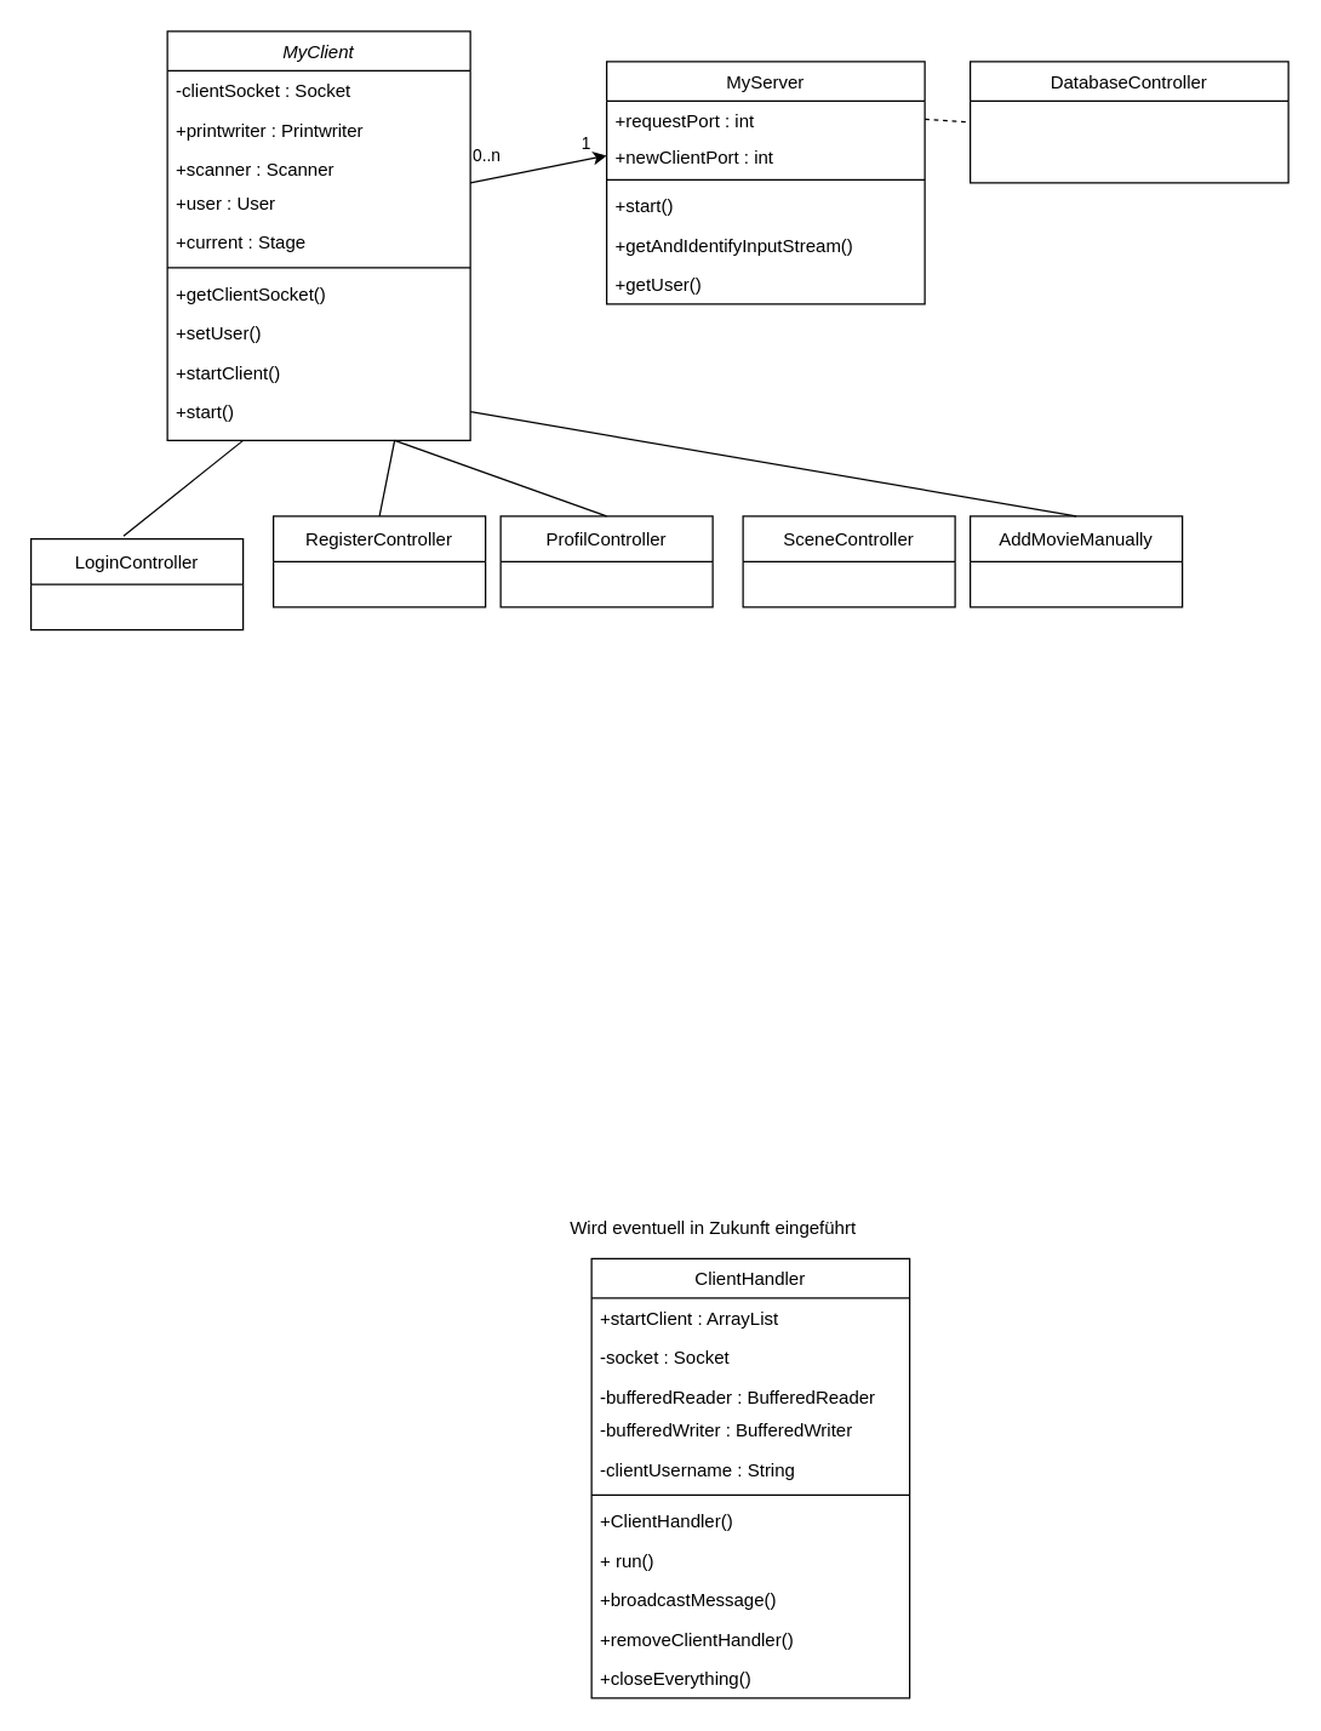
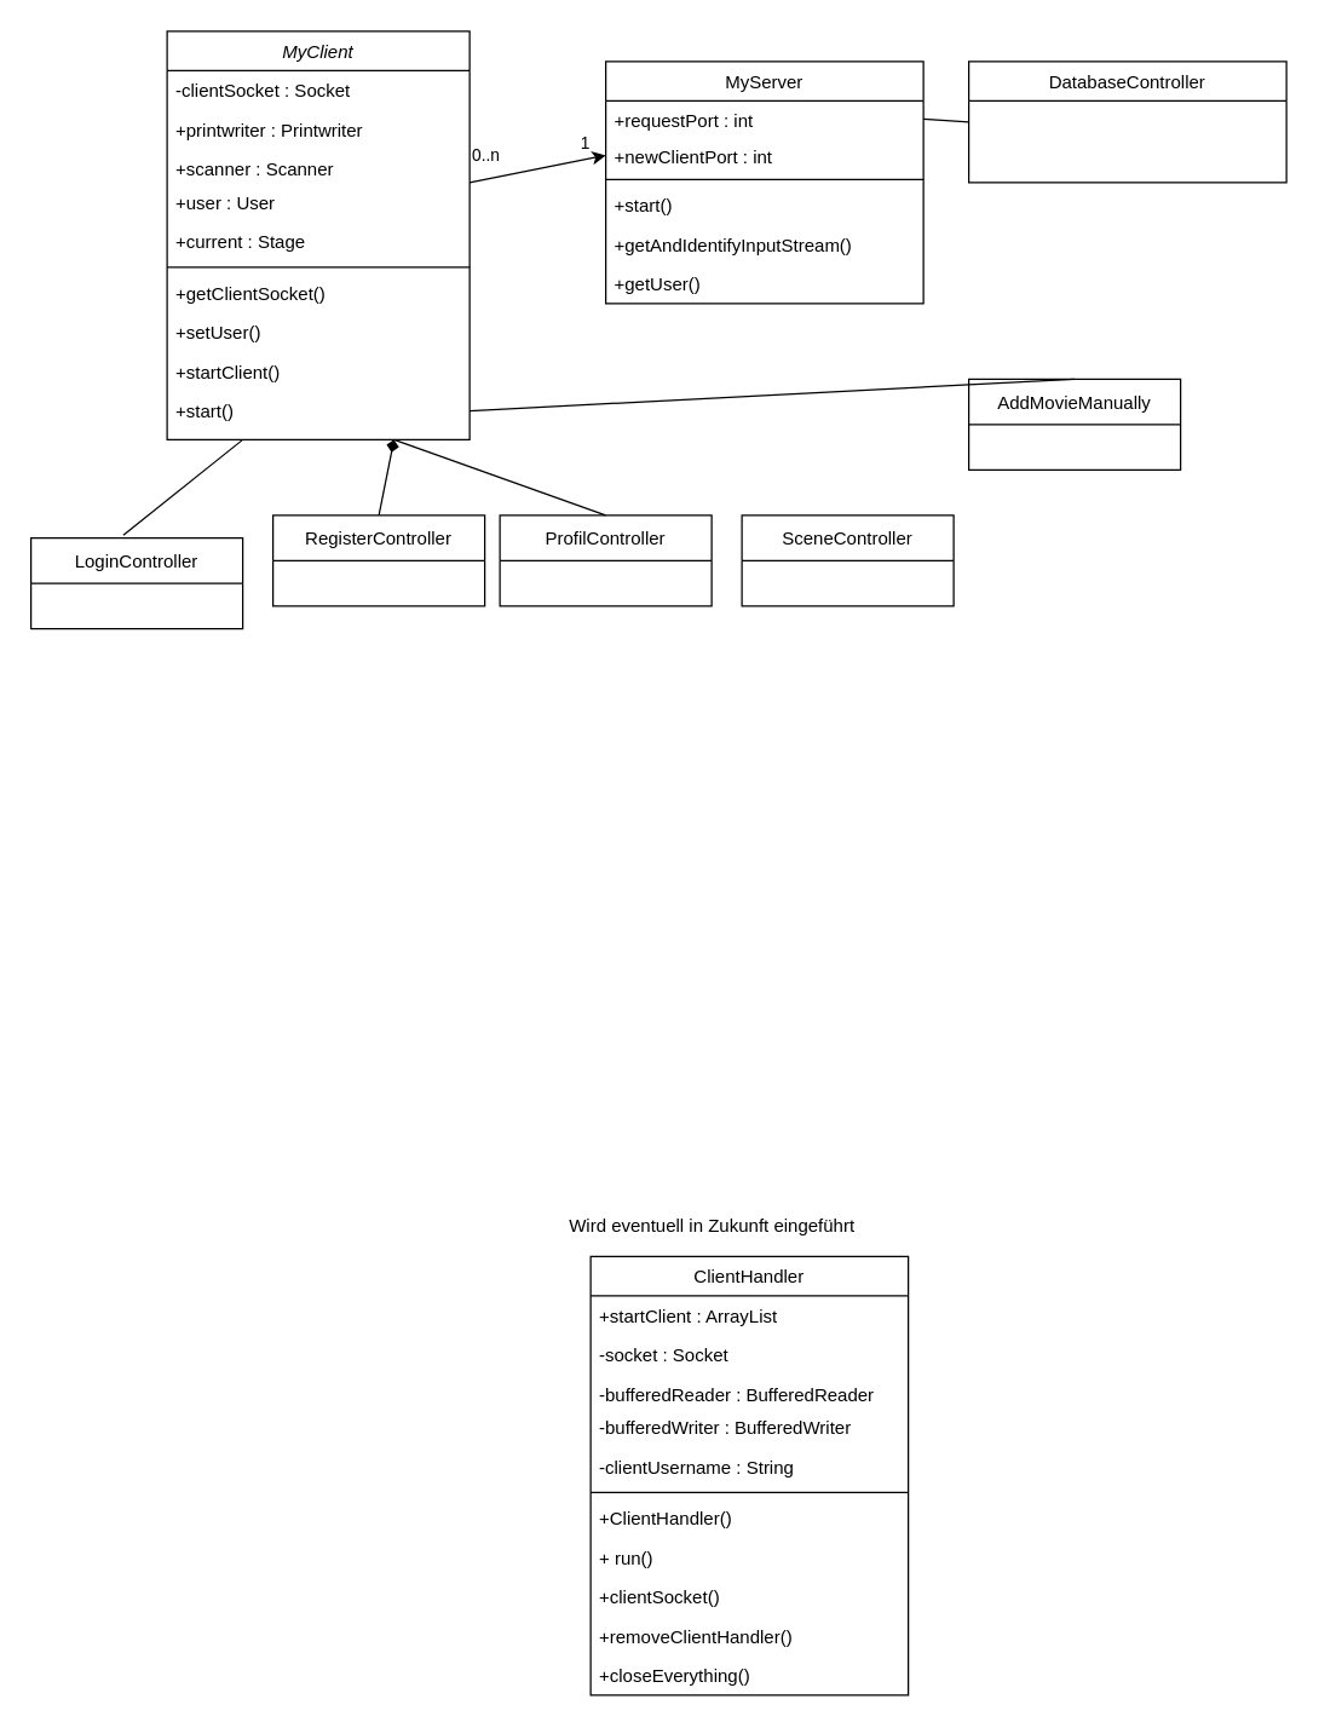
- <mxCell id="21" value="" style="endArrow=none;html=1;rounded=0;entryX=0;entryY=0.5;entryDx=0;entryDy=0;exitX=1;exitY=0.5;exitDx=0;exitDy=0;dashed=1;" parent="1" source="14" target="20" edge="1"><mxGeometry width="50" height="50" relative="1" as="geometry"><mxPoint x="480" y="330" as="sourcePoint" /><mxPoint x="530" y="280" as="targetPoint" /></mxGeometry></mxCell>
+ <mxCell id="21" value="" style="endArrow=none;html=1;rounded=0;entryX=0;entryY=0.5;entryDx=0;entryDy=0;exitX=1;exitY=0.5;exitDx=0;exitDy=0;" parent="1" source="14" target="20" edge="1"><mxGeometry width="50" height="50" relative="1" as="geometry"><mxPoint x="480" y="330" as="sourcePoint" /><mxPoint x="530" y="280" as="targetPoint" /></mxGeometry></mxCell>
- <mxCell id="40" value="" style="endArrow=none;html=1;rounded=0;exitX=0.5;exitY=0;exitDx=0;exitDy=0;entryX=0.75;entryY=1;entryDx=0;entryDy=0;" edge="1" parent="1" source="35" target="2"><mxGeometry width="50" height="50" relative="1" as="geometry"><mxPoint x="460" y="270" as="sourcePoint" /><mxPoint x="510" y="220" as="targetPoint" /></mxGeometry></mxCell>
+ <mxCell id="40" value="" style="endArrow=diamond;html=1;rounded=0;exitX=0.5;exitY=0;exitDx=0;exitDy=0;entryX=0.75;entryY=1;entryDx=0;entryDy=0;" edge="1" parent="1" source="35" target="2"><mxGeometry width="50" height="50" relative="1" as="geometry"><mxPoint x="460" y="270" as="sourcePoint" /><mxPoint x="510" y="220" as="targetPoint" /></mxGeometry></mxCell>
- <mxCell id="37" value="AddMovieManually" style="swimlane;fontStyle=0;childLayout=stackLayout;horizontal=1;startSize=30;horizontalStack=0;resizeParent=1;resizeParentMax=0;resizeLast=0;collapsible=1;marginBottom=0;" vertex="1" parent="1"><mxGeometry x="640" y="340" width="140" height="60" as="geometry" /></mxCell>
+ <mxCell id="37" value="AddMovieManually" style="swimlane;fontStyle=0;childLayout=stackLayout;horizontal=1;startSize=30;horizontalStack=0;resizeParent=1;resizeParentMax=0;resizeLast=0;collapsible=1;marginBottom=0;" vertex="1" parent="1"><mxGeometry x="640" y="250" width="140" height="60" as="geometry" /></mxCell>
- <mxCell id="31" value="+broadcastMessage()" style="text;align=left;verticalAlign=top;spacingLeft=4;spacingRight=4;overflow=hidden;rotatable=0;points=[[0,0.5],[1,0.5]];portConstraint=eastwest;" vertex="1" parent="22"><mxGeometry y="212" width="210" height="26" as="geometry" /></mxCell>
+ <mxCell id="31" value="+clientSocket()" style="text;align=left;verticalAlign=top;spacingLeft=4;spacingRight=4;overflow=hidden;rotatable=0;points=[[0,0.5],[1,0.5]];portConstraint=eastwest;" vertex="1" parent="22"><mxGeometry y="212" width="210" height="26" as="geometry" /></mxCell>
